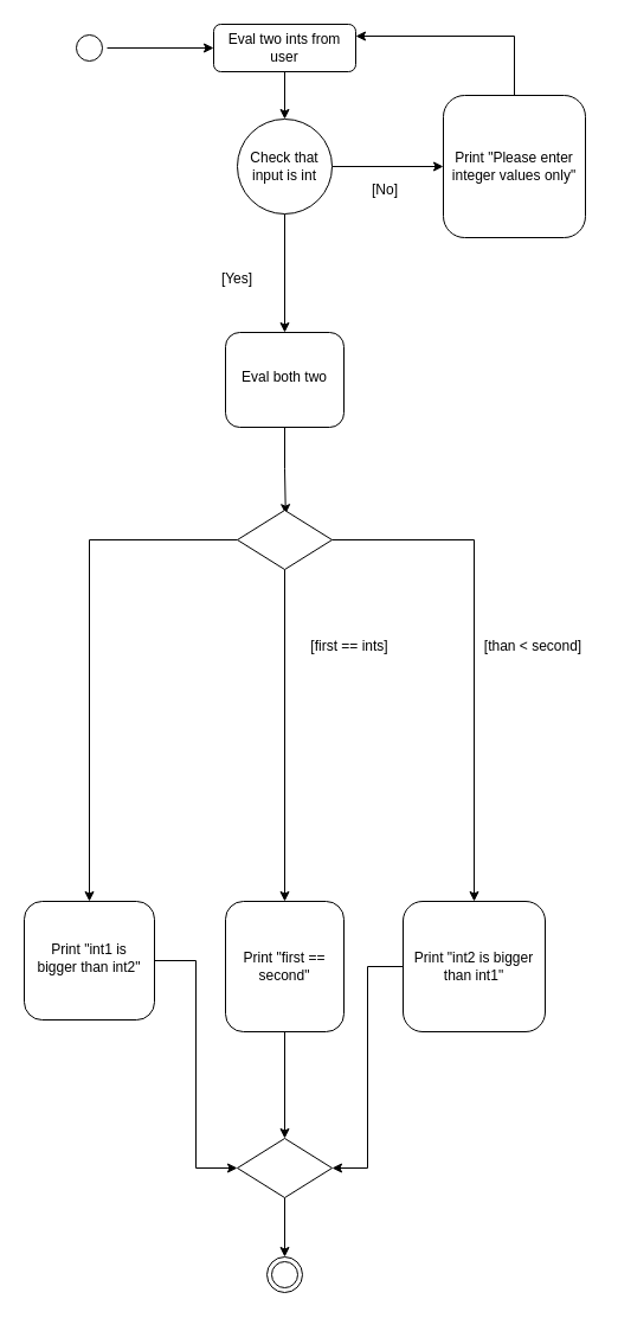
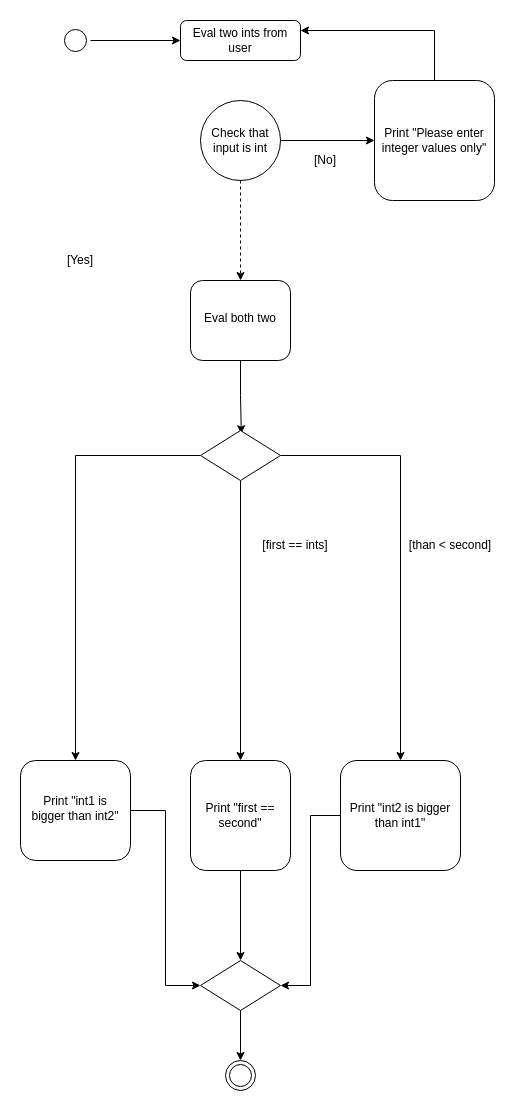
- <mxCell id="2" style="edgeStyle=orthogonalEdgeStyle;rounded=0;orthogonalLoop=1;jettySize=auto;html=1;entryX=0.5;entryY=0;entryDx=0;entryDy=0;" parent="1" source="3" target="14" edge="1"><mxGeometry relative="1" as="geometry" /></mxCell>
- <mxCell id="12" style="edgeStyle=orthogonalEdgeStyle;rounded=0;orthogonalLoop=1;jettySize=auto;html=1;entryX=0.5;entryY=0;entryDx=0;entryDy=0;" parent="1" source="14" target="4" edge="1"><mxGeometry relative="1" as="geometry" /></mxCell>
+ <mxCell id="12" style="edgeStyle=orthogonalEdgeStyle;rounded=0;orthogonalLoop=1;jettySize=auto;html=1;entryX=0.5;entryY=0;entryDx=0;entryDy=0;dashed=1;" parent="1" source="14" target="4" edge="1"><mxGeometry relative="1" as="geometry" /></mxCell>
- <mxCell id="15" value="[Yes]" style="text;html=1;align=center;verticalAlign=middle;whiteSpace=wrap;rounded=0;" parent="1" vertex="1"><mxGeometry x="170" y="220" width="60" height="30" as="geometry" /></mxCell>
+ <mxCell id="15" value="[Yes]" style="text;html=1;align=center;verticalAlign=middle;whiteSpace=wrap;rounded=0;" parent="1" vertex="1"><mxGeometry x="50" y="245" width="60" height="30" as="geometry" /></mxCell>
